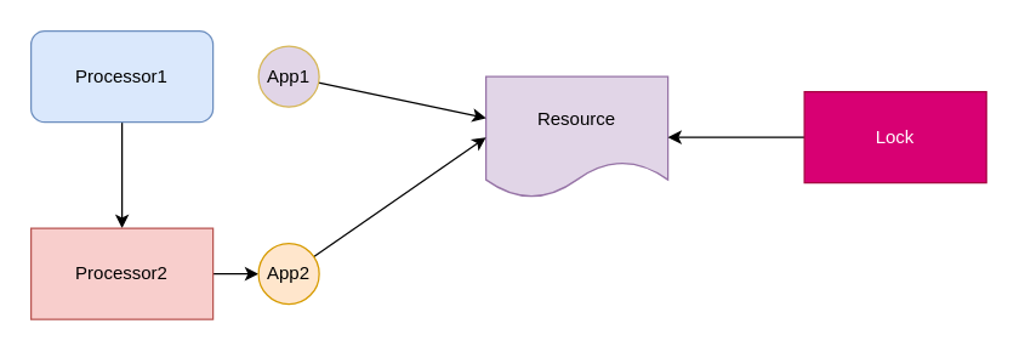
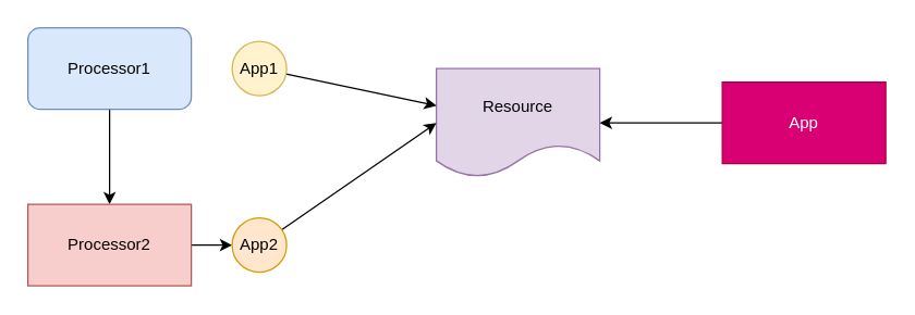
- <mxCell id="8" value="App1" style="ellipse;whiteSpace=wrap;html=1;aspect=fixed;fillColor=#e1d5e7;strokeColor=#d6b656;" parent="1" vertex="1"><mxGeometry x="170" y="30" width="40" height="40" as="geometry" /></mxCell>
+ <mxCell id="8" value="App1" style="ellipse;whiteSpace=wrap;html=1;aspect=fixed;fillColor=#fff2cc;strokeColor=#d6b656;" parent="1" vertex="1"><mxGeometry x="170" y="30" width="40" height="40" as="geometry" /></mxCell>
- <mxCell id="12" value="Lock" style="rounded=0;whiteSpace=wrap;html=1;fillColor=#d80073;strokeColor=#A50040;fontColor=#ffffff;" vertex="1" parent="1"><mxGeometry x="530" y="60" width="120" height="60" as="geometry" /></mxCell>
+ <mxCell id="12" value="App" style="rounded=0;whiteSpace=wrap;html=1;fillColor=#d80073;strokeColor=#A50040;fontColor=#ffffff;" vertex="1" parent="1"><mxGeometry x="530" y="60" width="120" height="60" as="geometry" /></mxCell>
